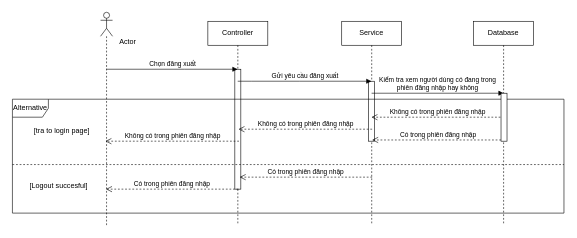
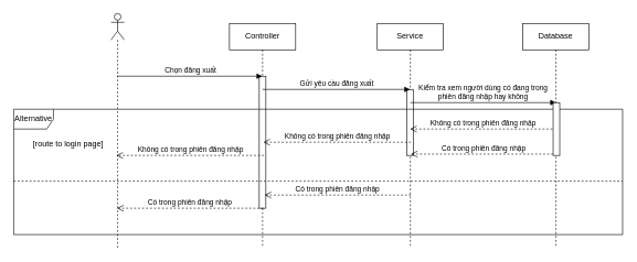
- <mxCell id="10" value="Actor" style="text;html=1;align=center;verticalAlign=middle;resizable=0;points=[];autosize=1;strokeColor=none;fillColor=none;" vertex="1" parent="1"><mxGeometry x="187" y="54" width="50" height="30" as="geometry" /></mxCell>
- <mxCell id="16" value="[tra to login page]" style="text;html=1;align=center;verticalAlign=middle;resizable=0;points=[];autosize=1;strokeColor=none;fillColor=none;" vertex="1" parent="1"><mxGeometry x="37" y="203" width="130" height="30" as="geometry" /></mxCell>
+ <mxCell id="16" value="[route to login page]" style="text;html=1;align=center;verticalAlign=middle;resizable=0;points=[];autosize=1;strokeColor=none;fillColor=none;" vertex="1" parent="1"><mxGeometry x="37" y="203" width="130" height="30" as="geometry" /></mxCell>
- <mxCell id="21" value="[Logout succesful]" style="text;html=1;align=center;verticalAlign=middle;resizable=0;points=[];autosize=1;strokeColor=none;fillColor=none;" vertex="1" parent="1"><mxGeometry x="37" y="295" width="120" height="30" as="geometry" /></mxCell>
